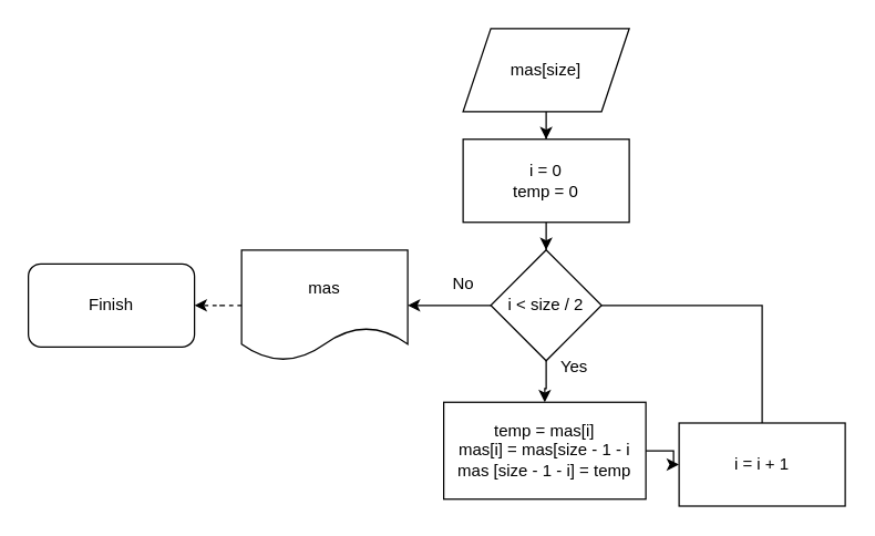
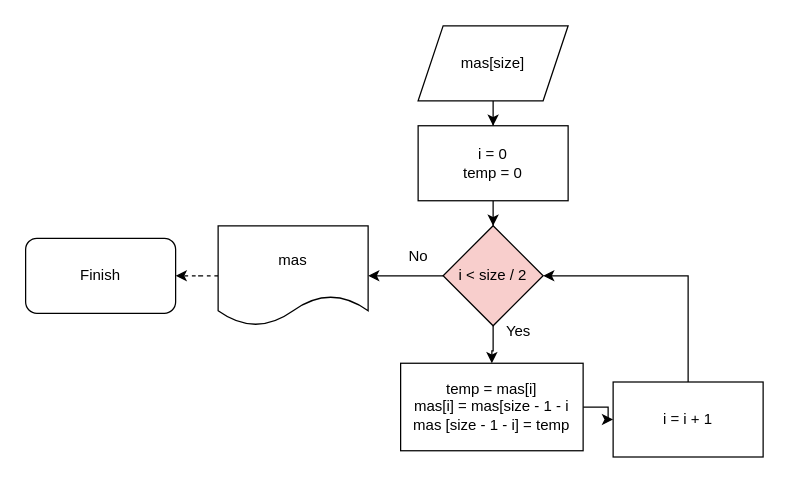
- <mxCell id="8" value="i &amp;lt; size / 2" style="rhombus;whiteSpace=wrap;html=1;" vertex="1" parent="1"><mxGeometry x="354" y="180" width="80" height="80" as="geometry" /></mxCell>
+ <mxCell id="8" value="i &amp;lt; size / 2" style="rhombus;whiteSpace=wrap;html=1;fillColor=#f8cecc;" vertex="1" parent="1"><mxGeometry x="354" y="180" width="80" height="80" as="geometry" /></mxCell>
- <mxCell id="16" style="edgeStyle=orthogonalEdgeStyle;rounded=0;orthogonalLoop=1;jettySize=auto;html=1;exitX=0.5;exitY=0;exitDx=0;exitDy=0;entryX=1;entryY=0.5;entryDx=0;entryDy=0;endArrow=none;" edge="1" parent="1" source="17" target="8"><mxGeometry relative="1" as="geometry" /></mxCell>
+ <mxCell id="16" style="edgeStyle=orthogonalEdgeStyle;rounded=0;orthogonalLoop=1;jettySize=auto;html=1;exitX=0.5;exitY=0;exitDx=0;exitDy=0;entryX=1;entryY=0.5;entryDx=0;entryDy=0;" edge="1" parent="1" source="17" target="8"><mxGeometry relative="1" as="geometry" /></mxCell>
